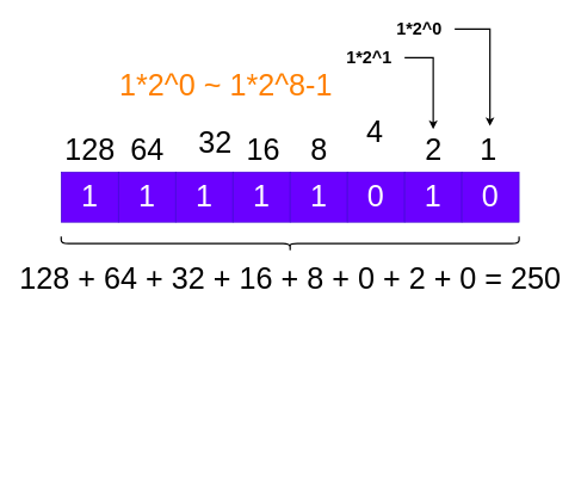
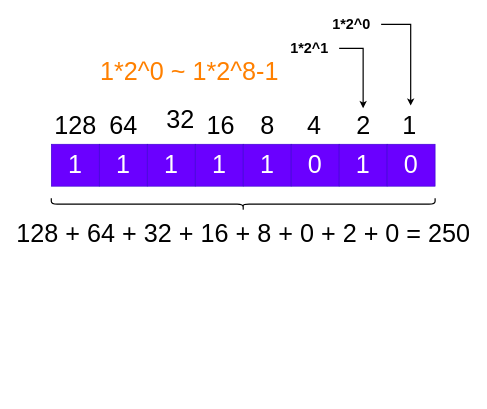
- <mxCell id="15" value="4" style="text;html=1;align=center;verticalAlign=middle;resizable=0;points=[];autosize=1;strokeColor=none;fillColor=none;fontSize=42;" vertex="1" parent="1"><mxGeometry x="503" y="155" width="40" height="60" as="geometry" /></mxCell>
+ <mxCell id="15" value="4" style="text;html=1;align=center;verticalAlign=middle;resizable=0;points=[];autosize=1;strokeColor=none;fillColor=none;fontSize=42;" vertex="1" parent="1"><mxGeometry x="503" y="180" width="40" height="60" as="geometry" /></mxCell>
